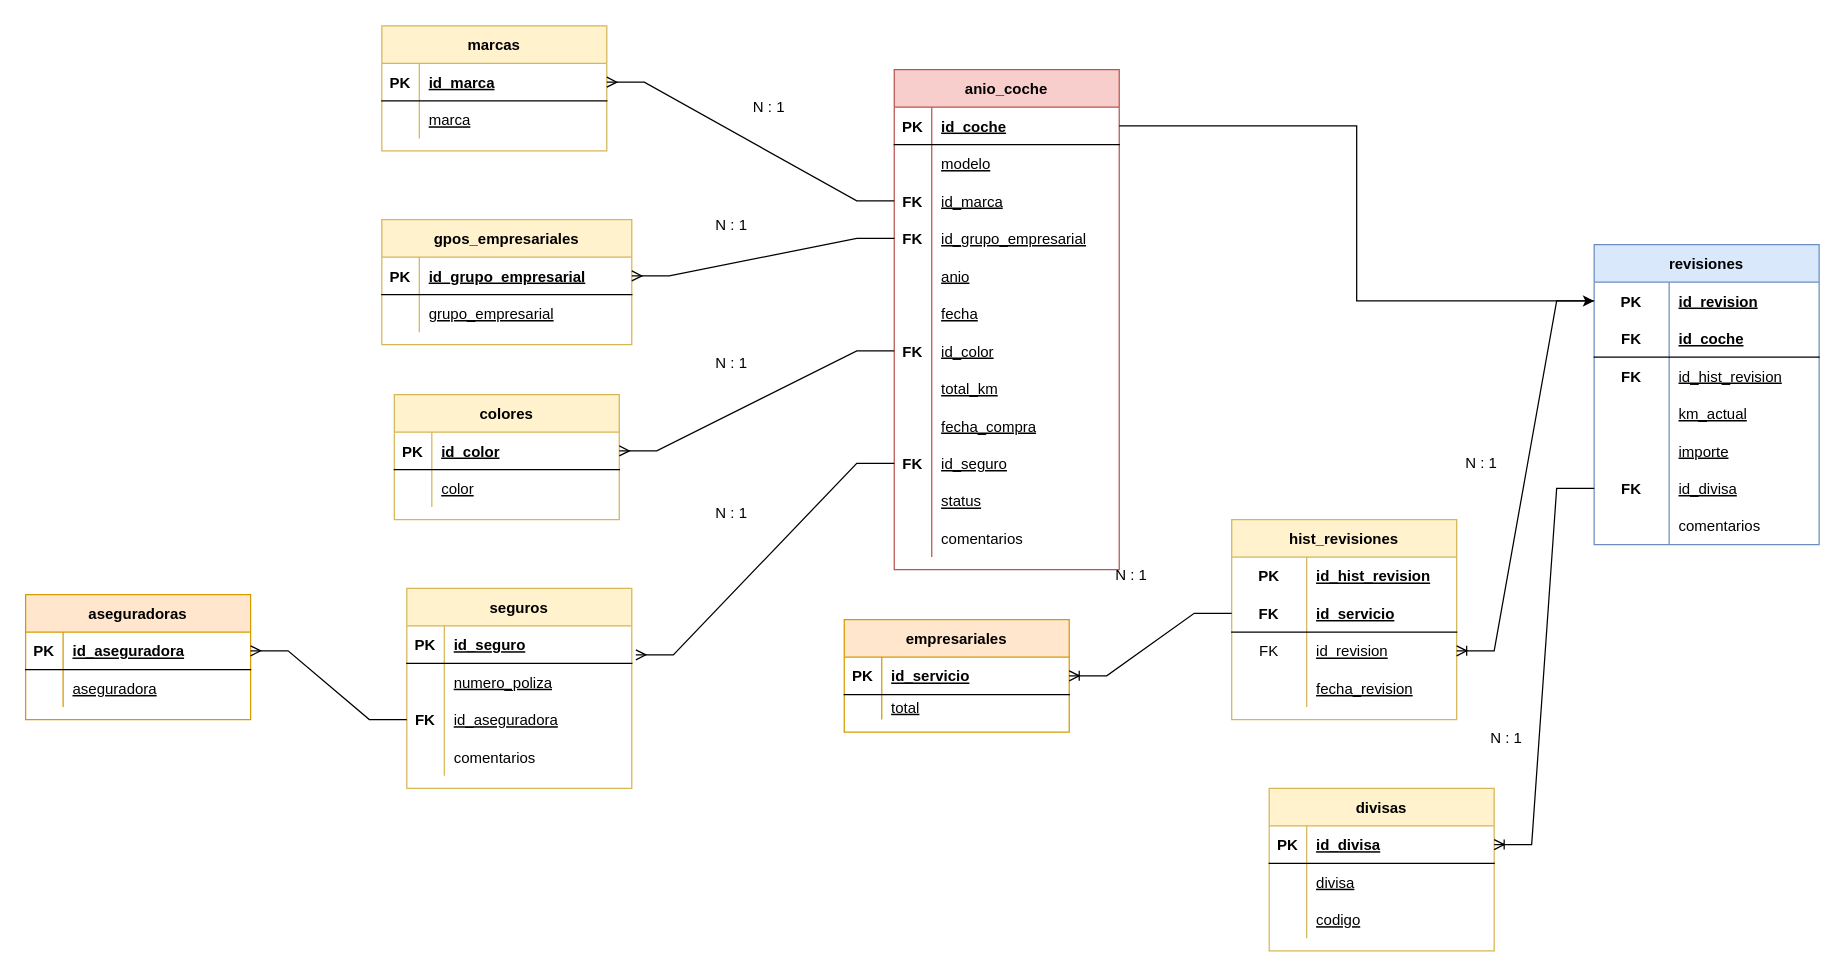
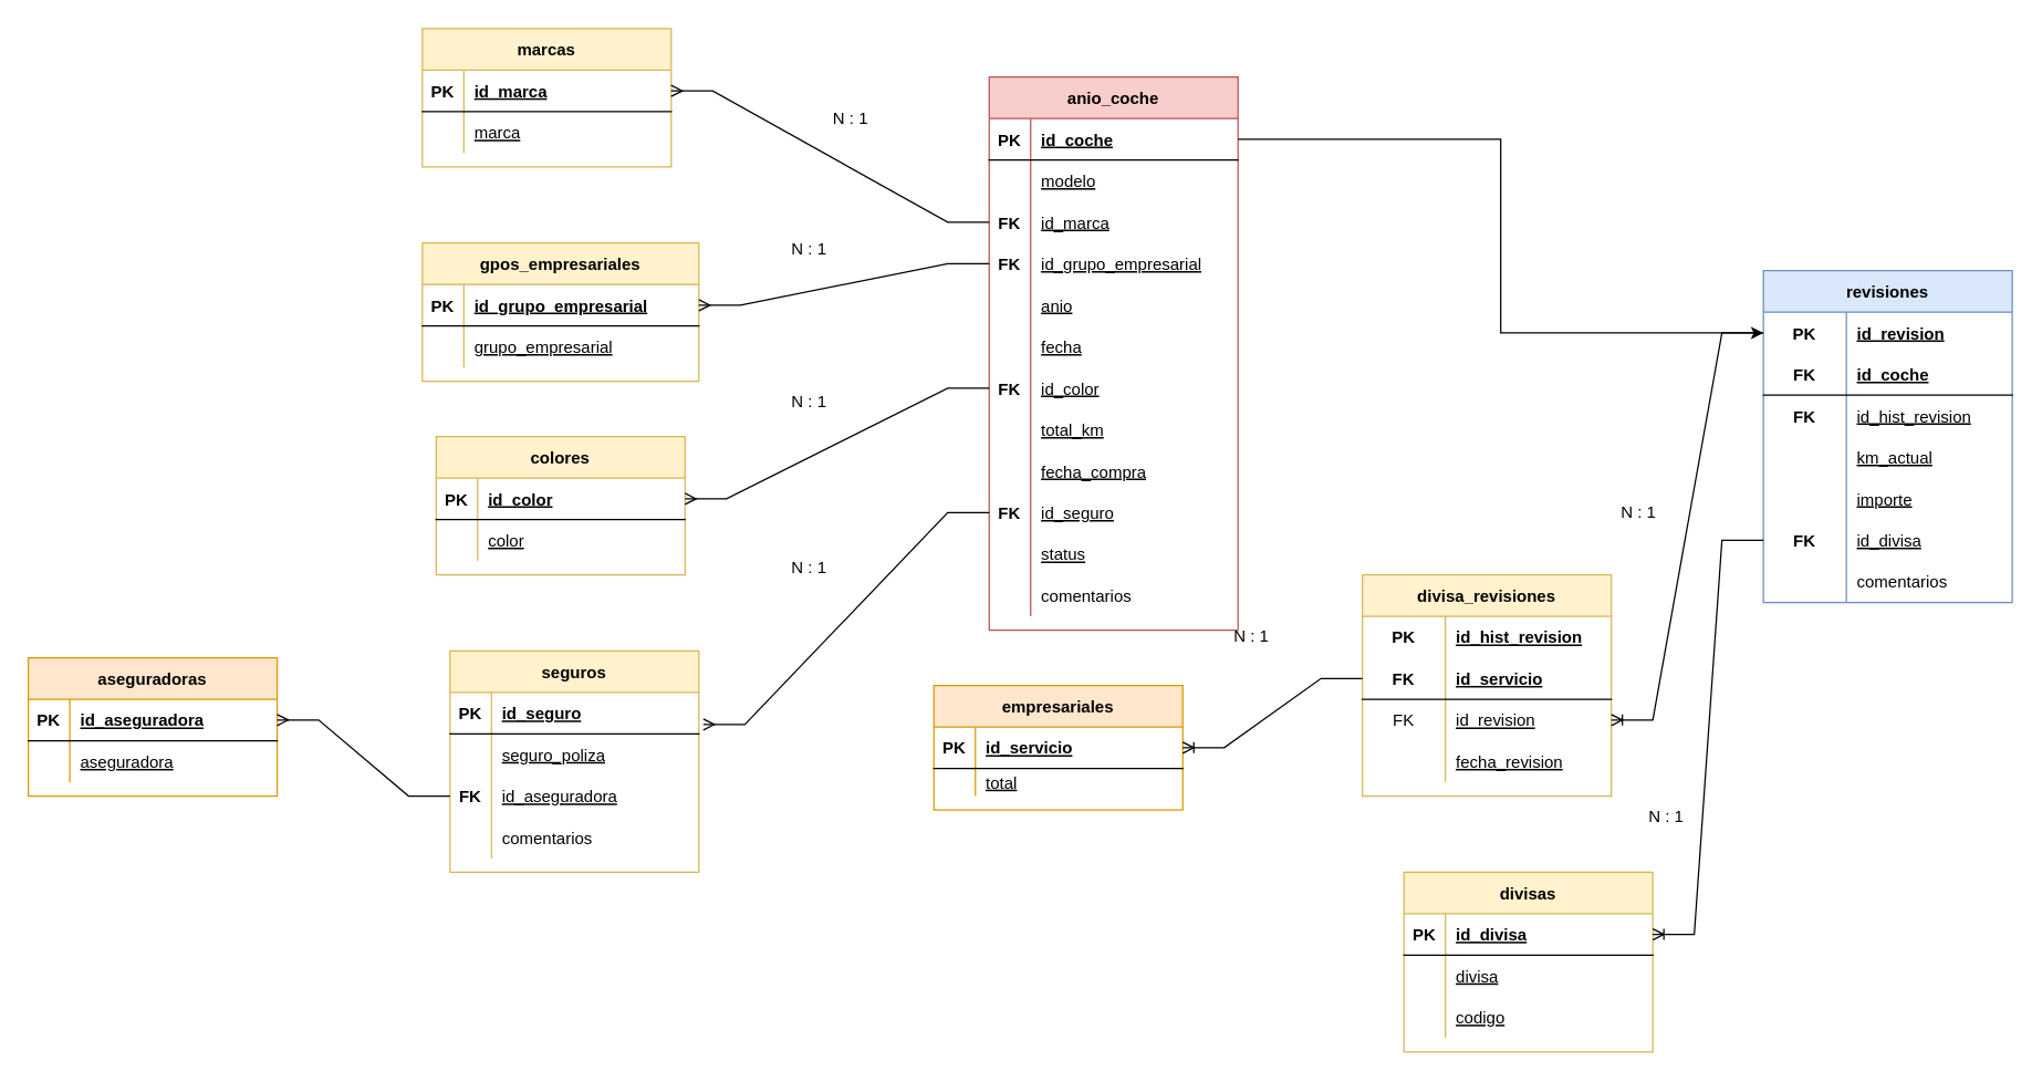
- <mxCell id="122" value="hist_revisiones" style="shape=table;startSize=30;container=1;collapsible=1;childLayout=tableLayout;fixedRows=1;rowLines=0;fontStyle=1;align=center;resizeLast=1;fillColor=#fff2cc;strokeColor=#d6b656;" parent="1" vertex="1"><mxGeometry x="985" y="415" width="180" height="160" as="geometry" /></mxCell>
+ <mxCell id="122" value="divisa_revisiones" style="shape=table;startSize=30;container=1;collapsible=1;childLayout=tableLayout;fixedRows=1;rowLines=0;fontStyle=1;align=center;resizeLast=1;fillColor=#fff2cc;strokeColor=#d6b656;" parent="1" vertex="1"><mxGeometry x="985" y="415" width="180" height="160" as="geometry" /></mxCell>
- <mxCell id="82" value="numero_poliza" style="shape=partialRectangle;connectable=0;fillColor=none;top=0;left=0;bottom=0;right=0;align=left;spacingLeft=6;overflow=hidden;fontStyle=4" parent="80" vertex="1"><mxGeometry x="30" width="150" height="30" as="geometry"><mxRectangle width="150" height="30" as="alternateBounds" /></mxGeometry></mxCell>
+ <mxCell id="82" value="seguro_poliza" style="shape=partialRectangle;connectable=0;fillColor=none;top=0;left=0;bottom=0;right=0;align=left;spacingLeft=6;overflow=hidden;fontStyle=4" parent="80" vertex="1"><mxGeometry x="30" width="150" height="30" as="geometry"><mxRectangle width="150" height="30" as="alternateBounds" /></mxGeometry></mxCell>
